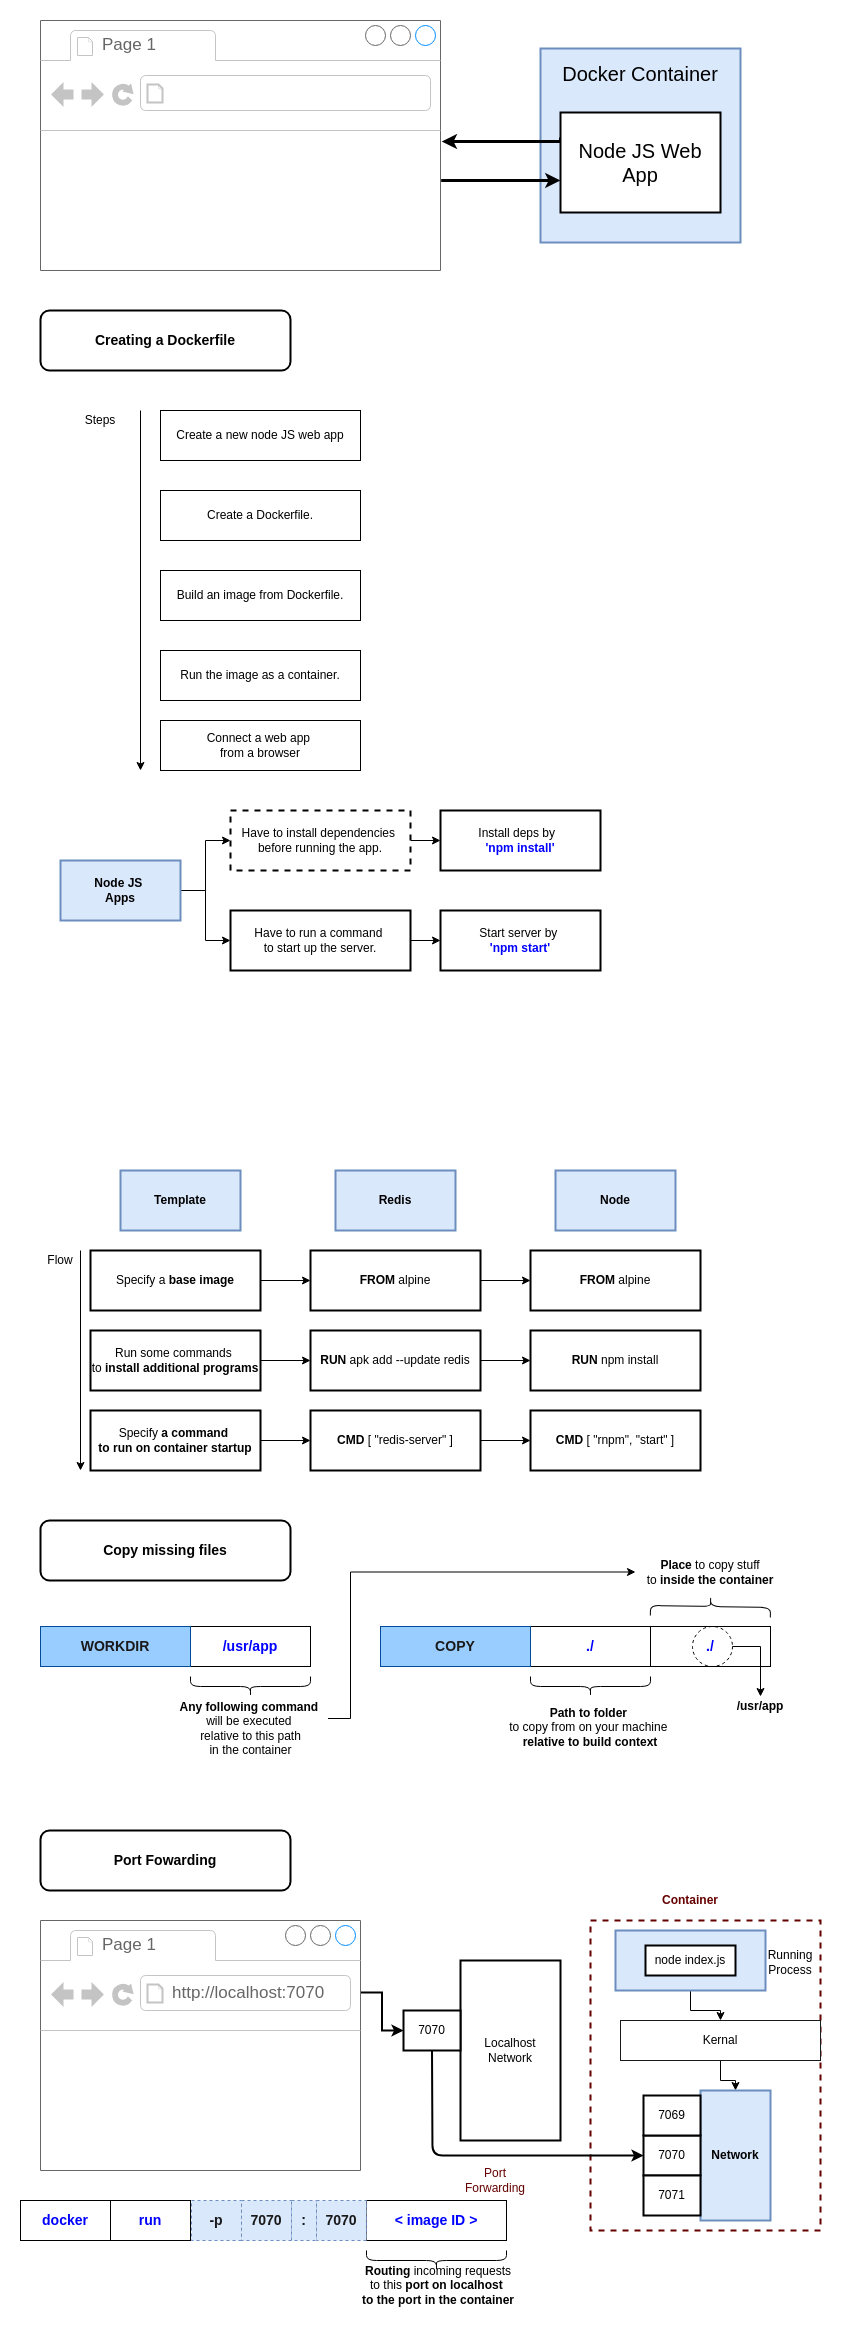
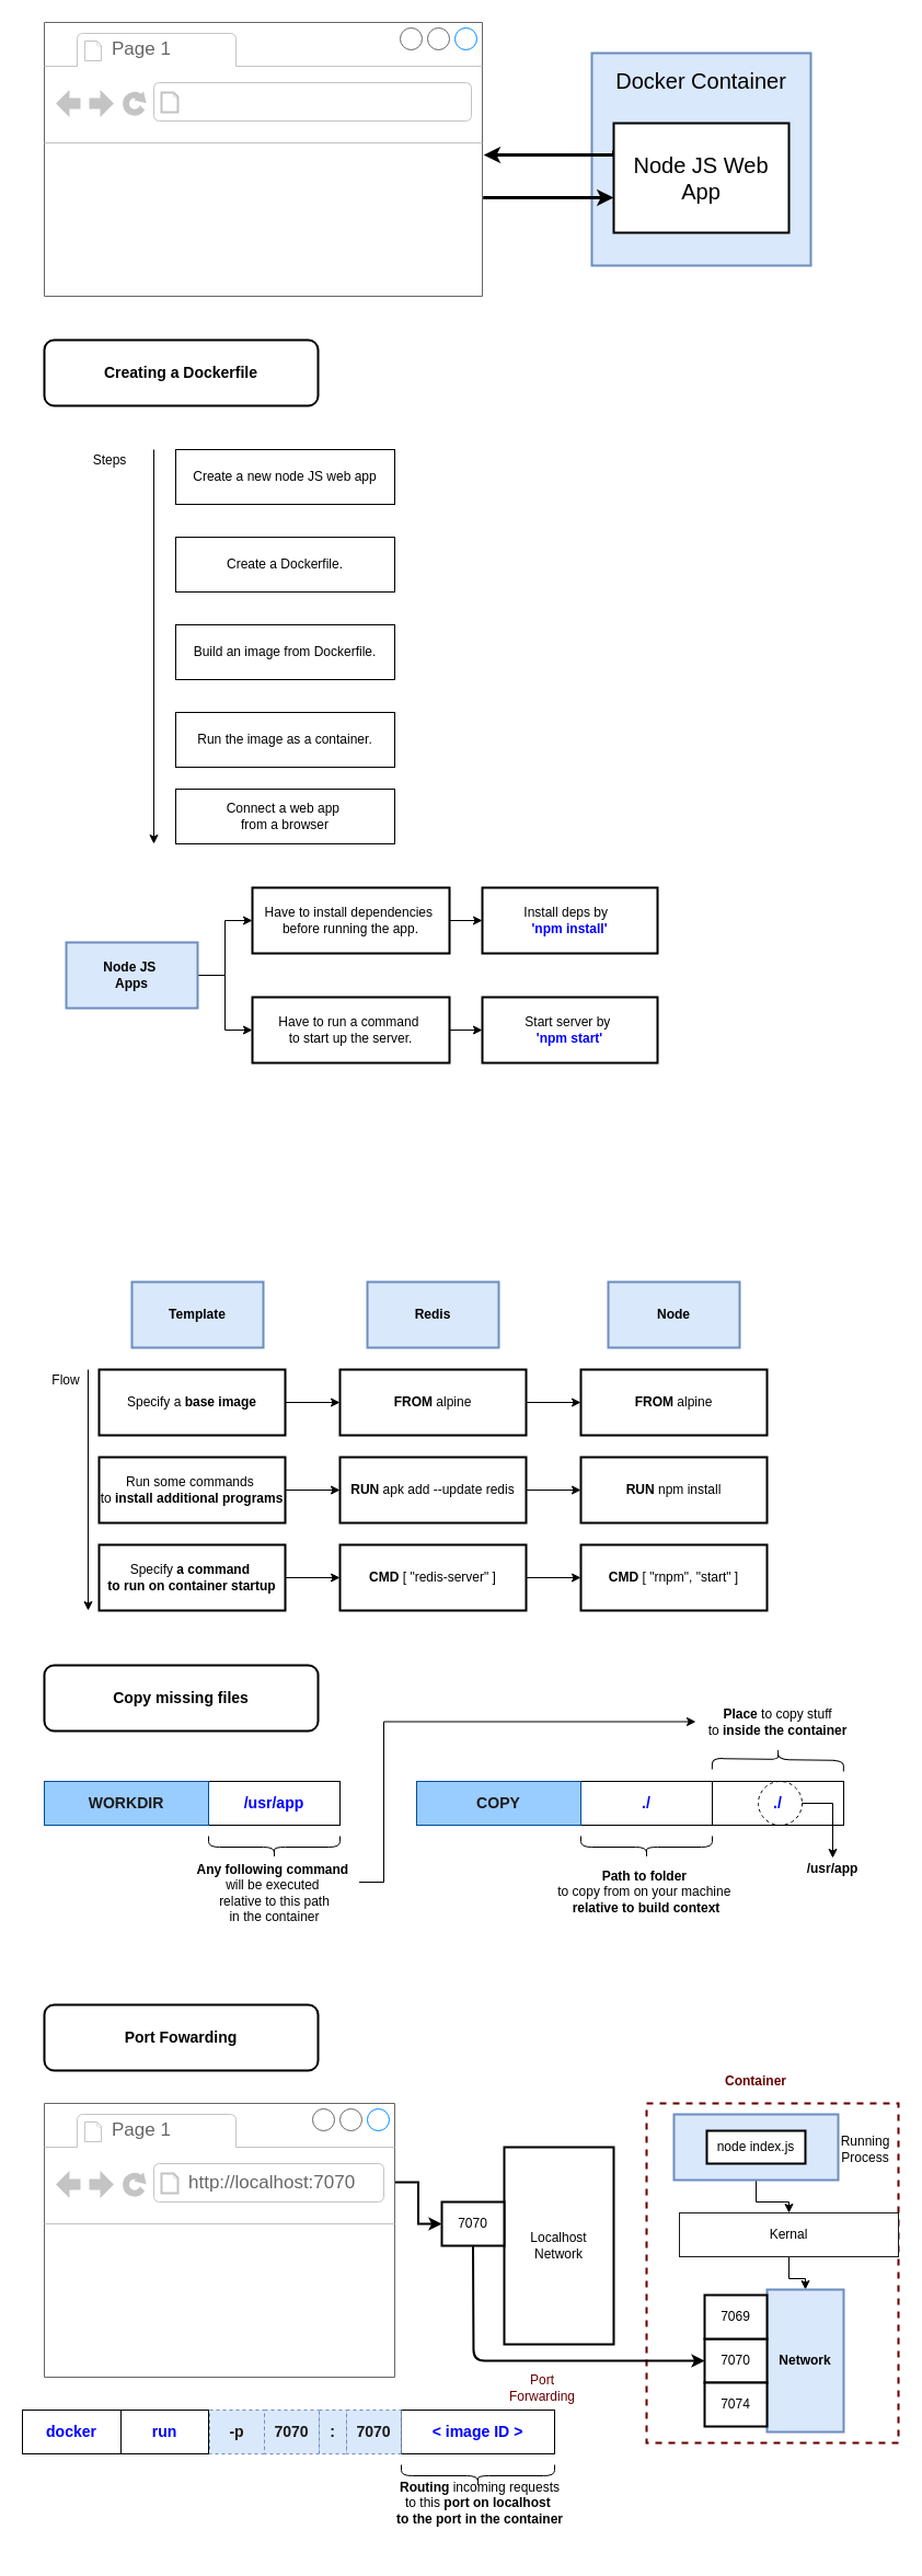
- <mxCell id="20" value="Have to install&amp;nbsp;dependencies&amp;nbsp;&lt;br&gt;before running the app." style="rounded=0;whiteSpace=wrap;html=1;strokeWidth=2;dashed=1;" parent="1" vertex="1"><mxGeometry x="230" y="810" width="180" height="60" as="geometry" /></mxCell>
+ <mxCell id="20" value="Have to install&amp;nbsp;dependencies&amp;nbsp;&lt;br&gt;before running the app." style="rounded=0;whiteSpace=wrap;html=1;strokeWidth=2;" parent="1" vertex="1"><mxGeometry x="230" y="810" width="180" height="60" as="geometry" /></mxCell>
- <mxCell id="69" value="7071" style="rounded=0;whiteSpace=wrap;html=1;strokeWidth=2;" parent="1" vertex="1"><mxGeometry x="643" y="2175" width="57" height="40" as="geometry" /></mxCell>
+ <mxCell id="69" value="7074" style="rounded=0;whiteSpace=wrap;html=1;strokeWidth=2;" parent="1" vertex="1"><mxGeometry x="643" y="2175" width="57" height="40" as="geometry" /></mxCell>
